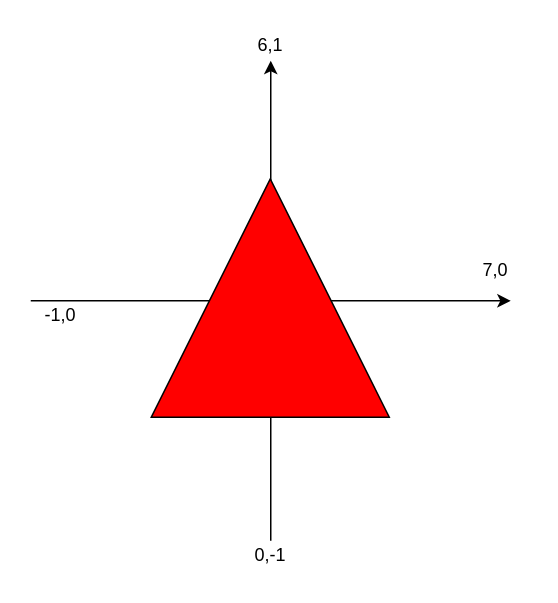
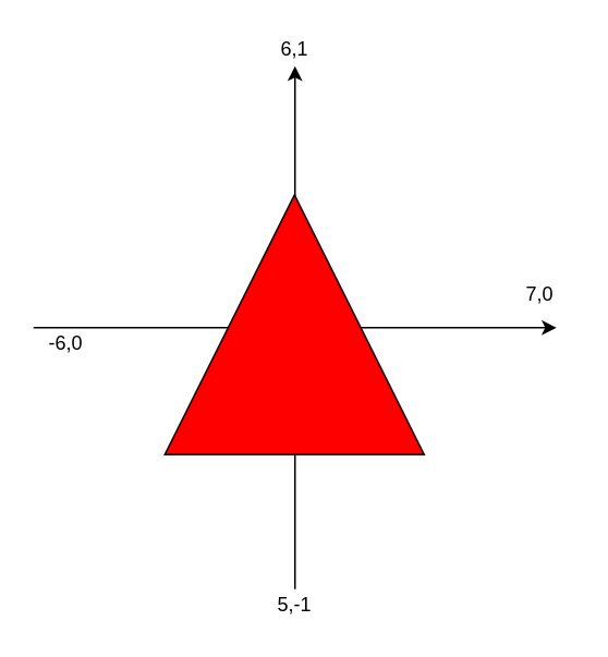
- <mxCell id="7" value="-1,0" style="text;html=1;strokeColor=none;fillColor=none;align=center;verticalAlign=middle;whiteSpace=wrap;rounded=0;" vertex="1" parent="1"><mxGeometry y="200" width="40" height="20" as="geometry" x="20" /></mxCell>
+ <mxCell id="7" value="-6,0" style="text;html=1;strokeColor=none;fillColor=none;align=center;verticalAlign=middle;whiteSpace=wrap;rounded=0;" vertex="1" parent="1"><mxGeometry y="200" width="40" height="20" as="geometry" x="20" /></mxCell>
- <mxCell id="9" value="0,-1" style="text;html=1;strokeColor=none;fillColor=none;align=center;verticalAlign=middle;whiteSpace=wrap;rounded=0;" vertex="1" parent="1"><mxGeometry x="160" y="360" width="40" height="20" as="geometry" /></mxCell>
+ <mxCell id="9" value="5,-1" style="text;html=1;strokeColor=none;fillColor=none;align=center;verticalAlign=middle;whiteSpace=wrap;rounded=0;" vertex="1" parent="1"><mxGeometry x="160" y="360" width="40" height="20" as="geometry" /></mxCell>
